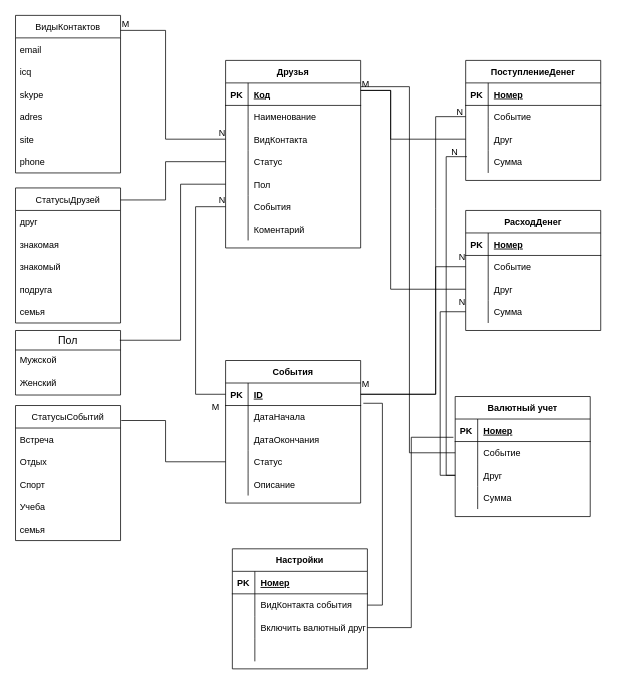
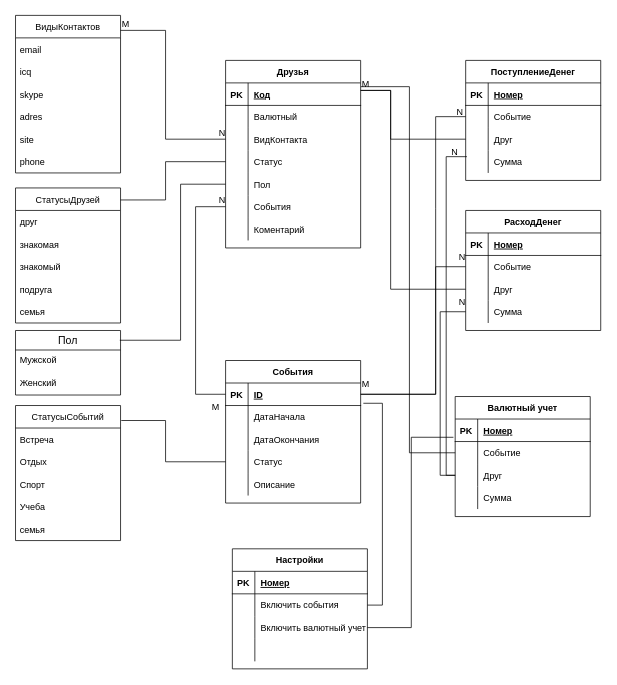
- <mxCell id="23" value="Наименование" style="shape=partialRectangle;connectable=0;fillColor=none;top=0;left=0;bottom=0;right=0;align=left;spacingLeft=6;overflow=hidden;" parent="21" vertex="1"><mxGeometry x="30" width="150" height="30" as="geometry"><mxRectangle width="150" height="30" as="alternateBounds" /></mxGeometry></mxCell>
+ <mxCell id="23" value="Валютный" style="shape=partialRectangle;connectable=0;fillColor=none;top=0;left=0;bottom=0;right=0;align=left;spacingLeft=6;overflow=hidden;" parent="21" vertex="1"><mxGeometry x="30" width="150" height="30" as="geometry"><mxRectangle width="150" height="30" as="alternateBounds" /></mxGeometry></mxCell>
- <mxCell id="129" value="ВидКонтакта события" style="shape=partialRectangle;connectable=0;fillColor=none;top=0;left=0;bottom=0;right=0;align=left;spacingLeft=6;overflow=hidden;" vertex="1" parent="127"><mxGeometry x="30" width="150" height="30" as="geometry"><mxRectangle width="150" height="30" as="alternateBounds" /></mxGeometry></mxCell>
+ <mxCell id="129" value="Включить события" style="shape=partialRectangle;connectable=0;fillColor=none;top=0;left=0;bottom=0;right=0;align=left;spacingLeft=6;overflow=hidden;" vertex="1" parent="127"><mxGeometry x="30" width="150" height="30" as="geometry"><mxRectangle width="150" height="30" as="alternateBounds" /></mxGeometry></mxCell>
- <mxCell id="132" value="Включить валютный друг" style="shape=partialRectangle;connectable=0;fillColor=none;top=0;left=0;bottom=0;right=0;align=left;spacingLeft=6;overflow=hidden;" vertex="1" parent="130"><mxGeometry x="30" width="150" height="30" as="geometry"><mxRectangle width="150" height="30" as="alternateBounds" /></mxGeometry></mxCell>
+ <mxCell id="132" value="Включить валютный учет" style="shape=partialRectangle;connectable=0;fillColor=none;top=0;left=0;bottom=0;right=0;align=left;spacingLeft=6;overflow=hidden;" vertex="1" parent="130"><mxGeometry x="30" width="150" height="30" as="geometry"><mxRectangle width="150" height="30" as="alternateBounds" /></mxGeometry></mxCell>
